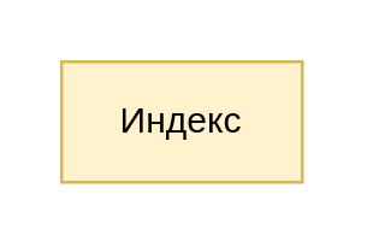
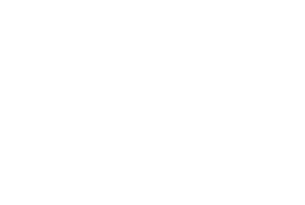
- <mxCell id="2" value="Индекс" style="rounded=0;whiteSpace=wrap;html=1;fillColor=#fff2cc;strokeColor=#d6b656;" parent="1" vertex="1"><mxGeometry x="20" y="20" width="80" height="40" as="geometry" /></mxCell>
